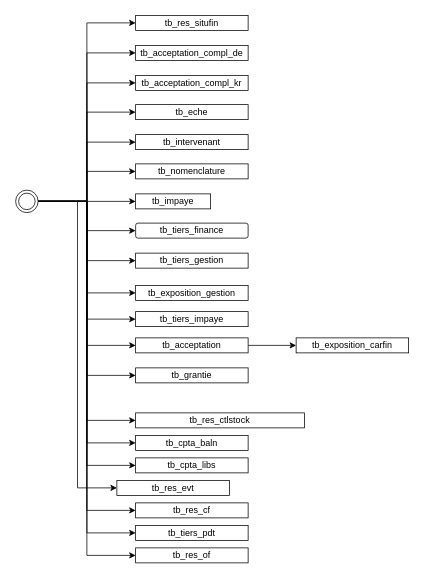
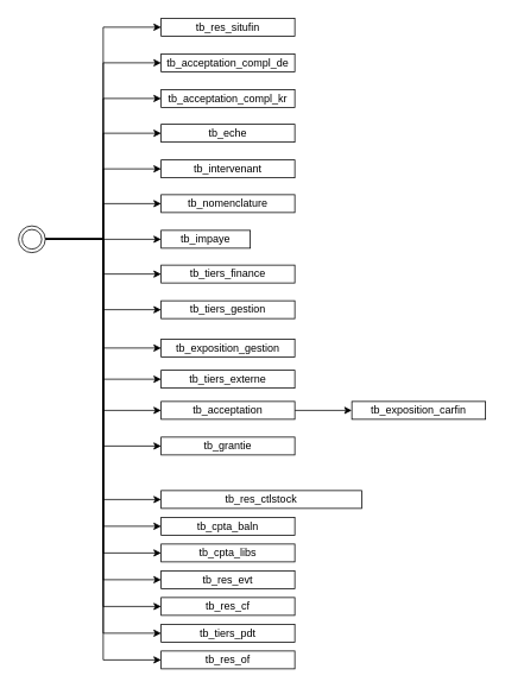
- <mxCell id="15" value="tb_tiers_finance" style="whiteSpace=wrap;html=1;rounded=1;" parent="1" vertex="1"><mxGeometry x="180" y="297" width="150" height="20" as="geometry" /></mxCell>
+ <mxCell id="15" value="tb_tiers_finance" style="whiteSpace=wrap;html=1;" parent="1" vertex="1"><mxGeometry x="180" y="297" width="150" height="20" as="geometry" /></mxCell>
- <mxCell id="7" value="tb_tiers_impaye" style="whiteSpace=wrap;html=1;" parent="1" vertex="1"><mxGeometry x="180" y="415" width="150" height="20" as="geometry" /></mxCell>
+ <mxCell id="7" value="tb_tiers_externe" style="whiteSpace=wrap;html=1;" parent="1" vertex="1"><mxGeometry x="180" y="415" width="150" height="20" as="geometry" /></mxCell>
- <mxCell id="41" value="tb_res_evt" style="whiteSpace=wrap;html=1;" parent="1" vertex="1"><mxGeometry x="155" y="640" width="150" height="20" as="geometry" /></mxCell>
+ <mxCell id="41" value="tb_res_evt" style="whiteSpace=wrap;html=1;" parent="1" vertex="1"><mxGeometry x="180" y="640" width="150" height="20" as="geometry" /></mxCell>
